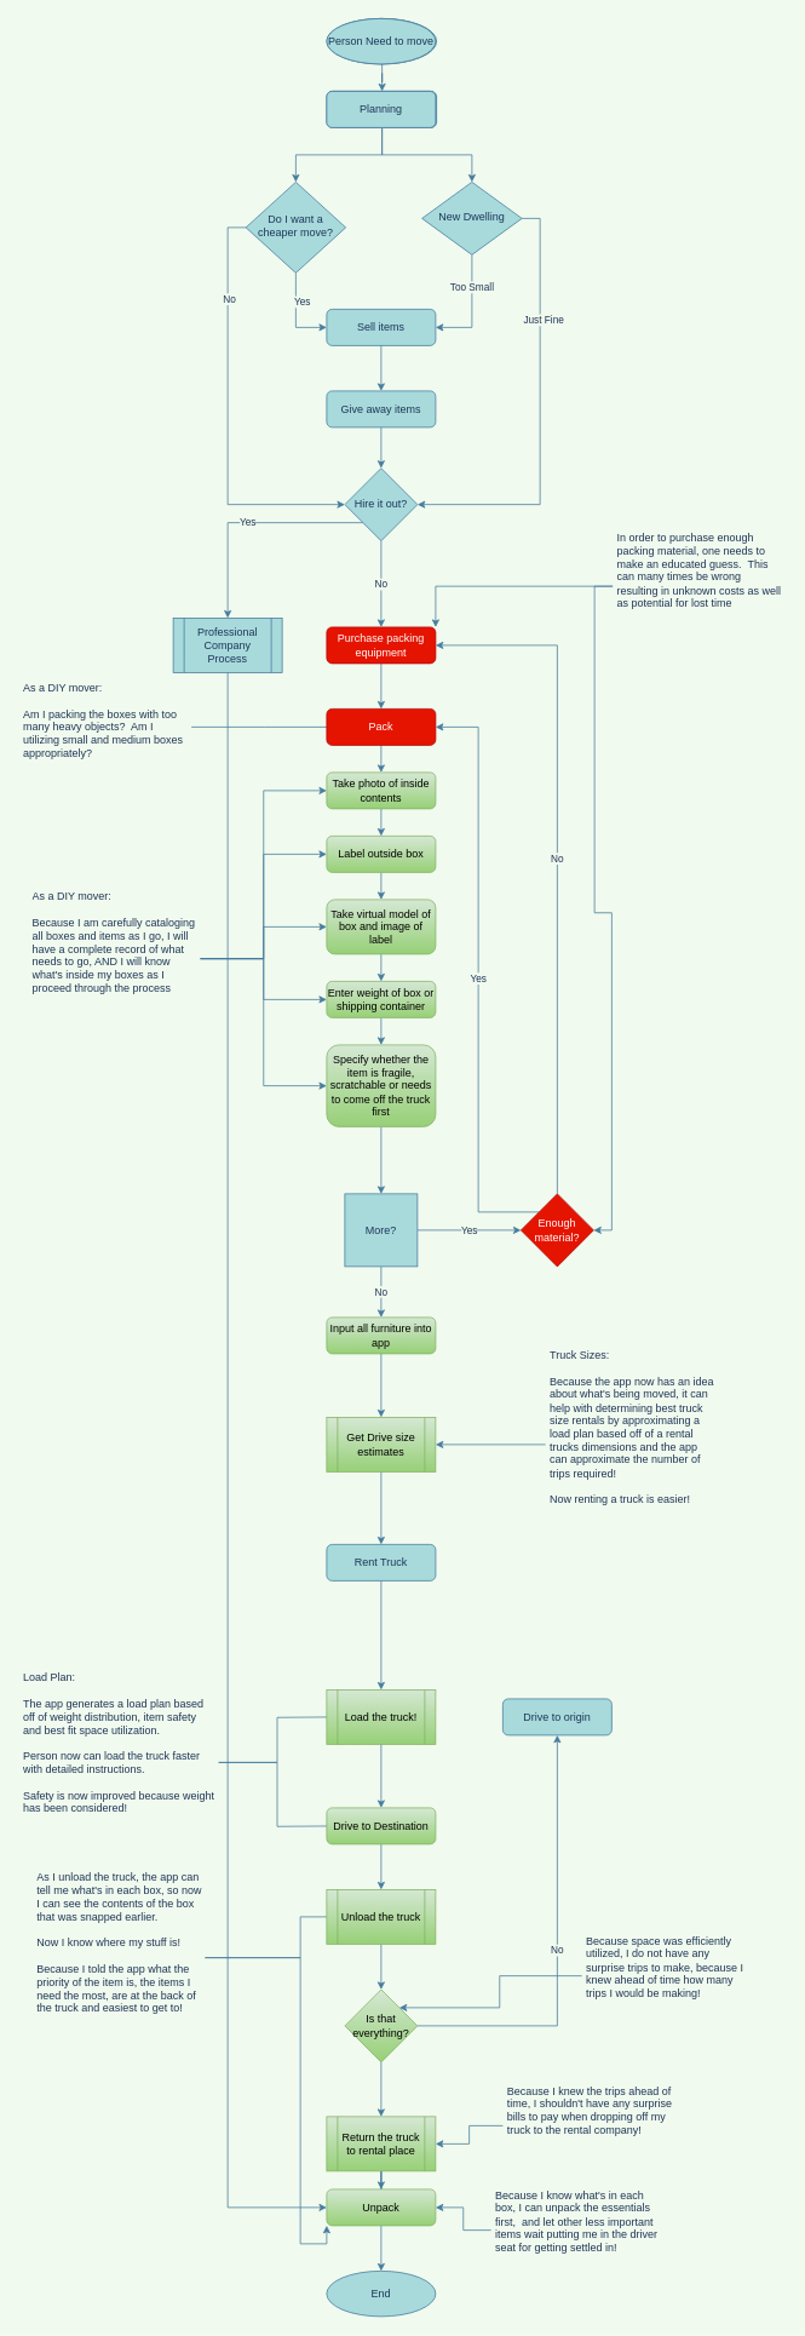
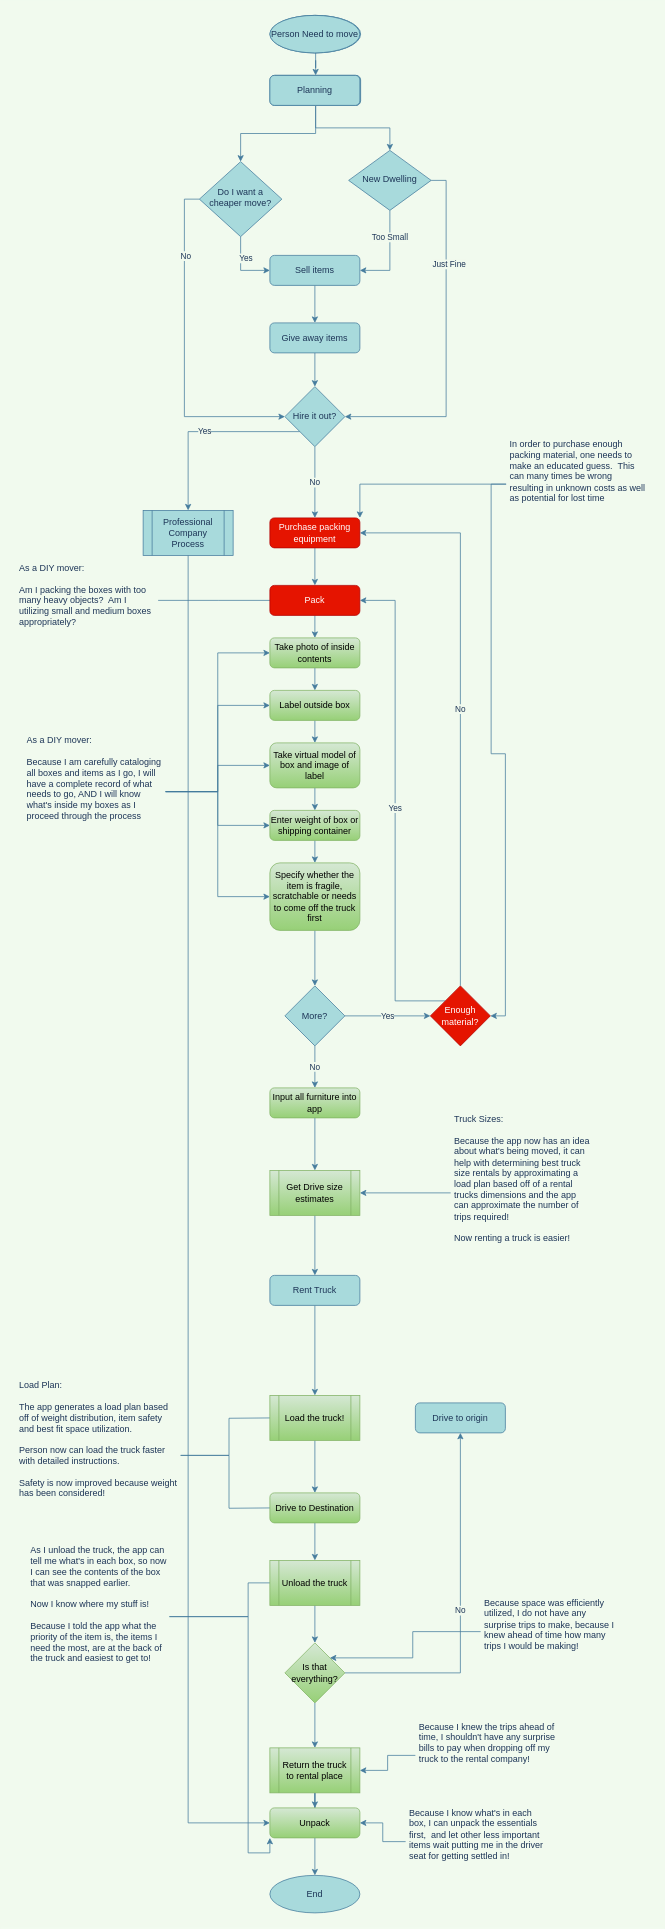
- <mxCell id="19" value="Do I want a cheaper move?" style="rhombus;whiteSpace=wrap;html=1;shadow=0;fontFamily=Helvetica;fontSize=12;align=center;strokeWidth=1;spacing=6;spacingTop=-4;fillColor=#A8DADC;strokeColor=#457B9D;fontColor=#1D3557;" parent="1" vertex="1"><mxGeometry x="270" y="200" width="110" height="100" as="geometry" /></mxCell>
+ <mxCell id="19" value="Do I want a cheaper move?" style="rhombus;whiteSpace=wrap;html=1;shadow=0;fontFamily=Helvetica;fontSize=12;align=center;strokeWidth=1;spacing=6;spacingTop=-4;fillColor=#A8DADC;strokeColor=#457B9D;fontColor=#1D3557;" parent="1" vertex="1"><mxGeometry x="265" y="215" width="110" height="100" as="geometry" /></mxCell>
- <mxCell id="89" value="More?" style="whiteSpace=wrap;html=1;fillColor=#A8DADC;strokeColor=#457B9D;fontColor=#1D3557;rounded=0;" vertex="1" parent="1"><mxGeometry x="379" y="1314" width="80" height="80" as="geometry" /></mxCell>
+ <mxCell id="89" value="More?" style="rhombus;whiteSpace=wrap;html=1;fillColor=#A8DADC;strokeColor=#457B9D;fontColor=#1D3557;" vertex="1" parent="1"><mxGeometry x="379" y="1314" width="80" height="80" as="geometry" /></mxCell>
